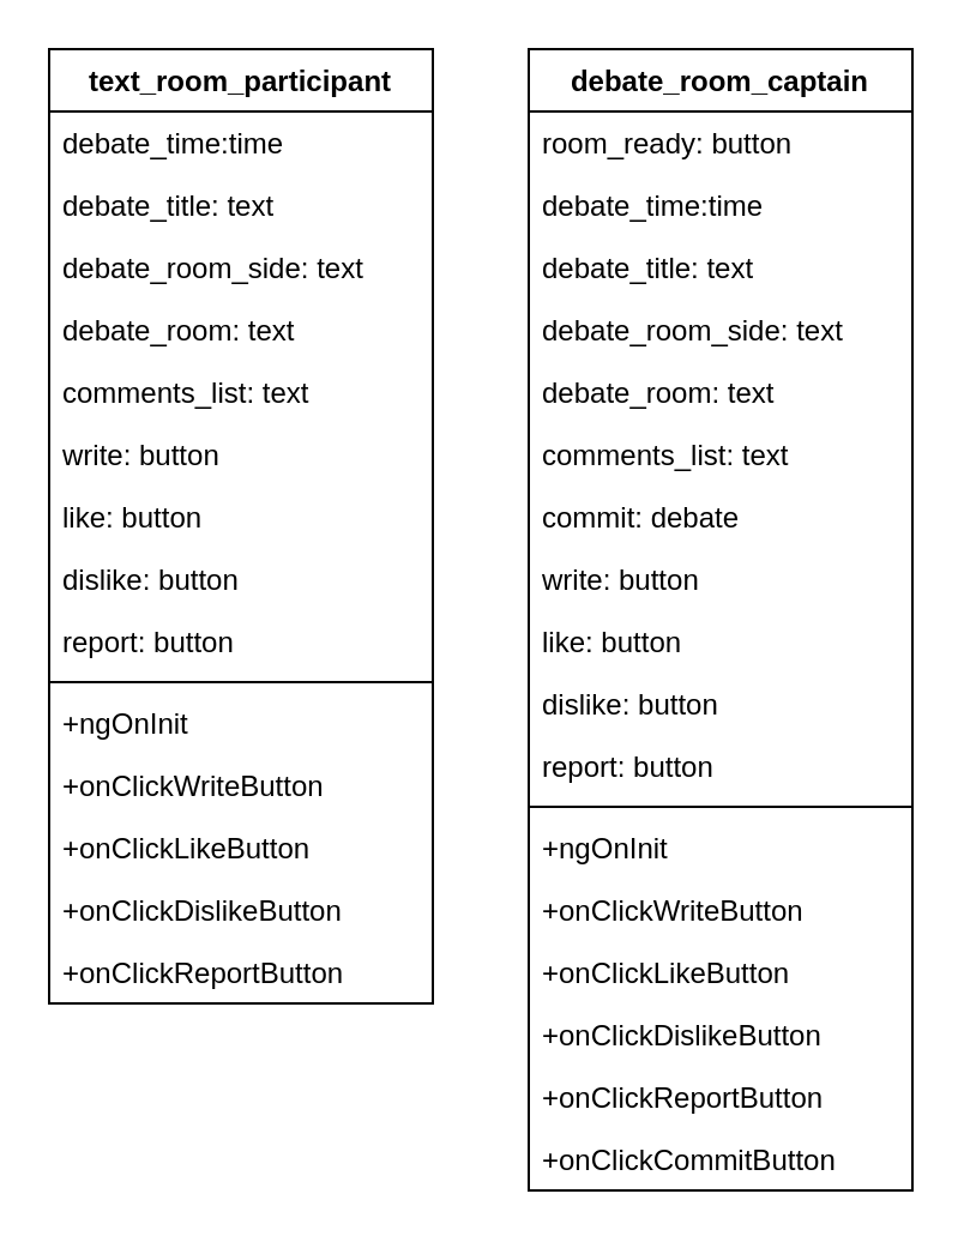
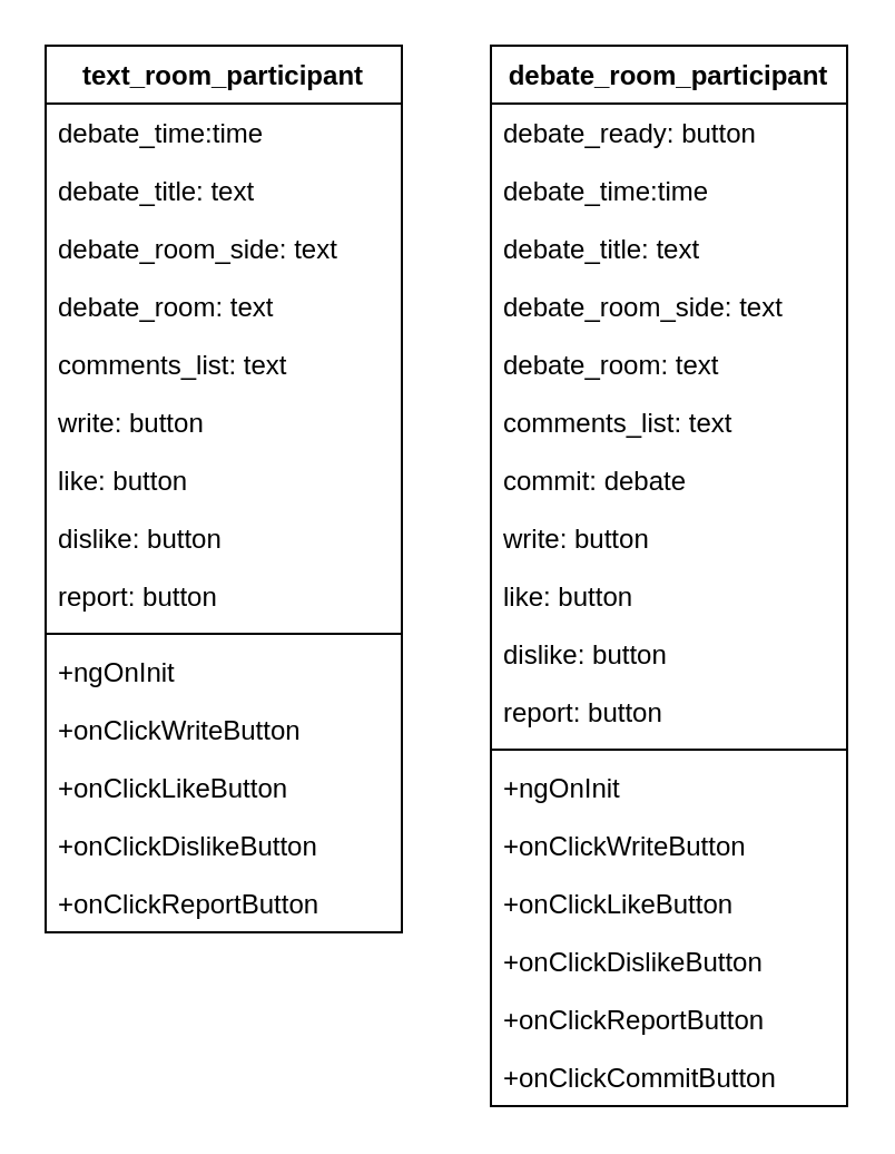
- <mxCell id="18" value="debate_room_captain" style="swimlane;fontStyle=1;align=center;verticalAlign=top;childLayout=stackLayout;horizontal=1;startSize=26;horizontalStack=0;resizeParent=1;resizeParentMax=0;resizeLast=0;collapsible=1;marginBottom=0;" vertex="1" parent="1"><mxGeometry x="220" y="20" width="160" height="476" as="geometry" /></mxCell>
+ <mxCell id="18" value="debate_room_participant" style="swimlane;fontStyle=1;align=center;verticalAlign=top;childLayout=stackLayout;horizontal=1;startSize=26;horizontalStack=0;resizeParent=1;resizeParentMax=0;resizeLast=0;collapsible=1;marginBottom=0;" vertex="1" parent="1"><mxGeometry x="220" y="20" width="160" height="476" as="geometry" /></mxCell>
- <mxCell id="19" value="room_ready: button" style="text;strokeColor=none;fillColor=none;align=left;verticalAlign=top;spacingLeft=4;spacingRight=4;overflow=hidden;rotatable=0;points=[[0,0.5],[1,0.5]];portConstraint=eastwest;" vertex="1" parent="18"><mxGeometry y="26" width="160" height="26" as="geometry" /></mxCell>
+ <mxCell id="19" value="debate_ready: button" style="text;strokeColor=none;fillColor=none;align=left;verticalAlign=top;spacingLeft=4;spacingRight=4;overflow=hidden;rotatable=0;points=[[0,0.5],[1,0.5]];portConstraint=eastwest;" vertex="1" parent="18"><mxGeometry y="26" width="160" height="26" as="geometry" /></mxCell>
